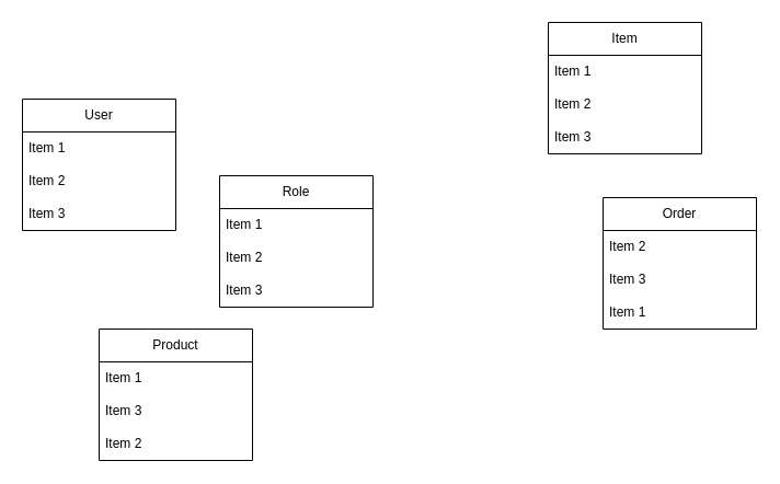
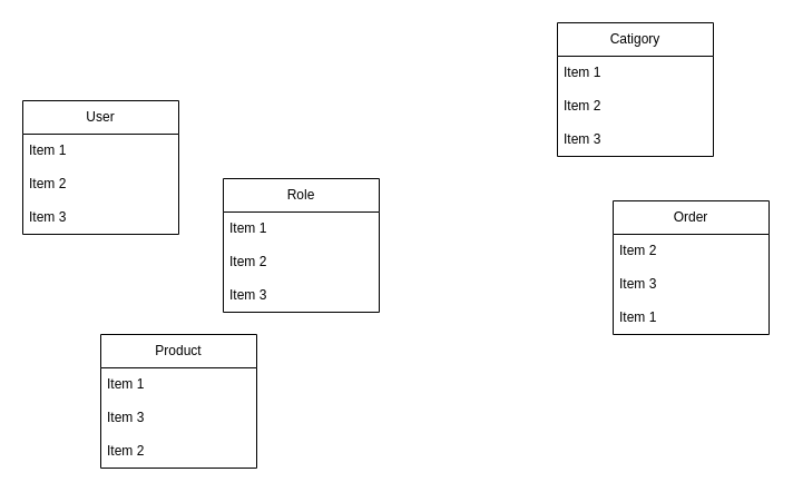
- <mxCell id="18" value="Item&lt;br&gt;" style="swimlane;fontStyle=0;childLayout=stackLayout;horizontal=1;startSize=30;horizontalStack=0;resizeParent=1;resizeParentMax=0;resizeLast=0;collapsible=1;marginBottom=0;whiteSpace=wrap;html=1;" vertex="1" parent="1"><mxGeometry x="500" y="20" width="140" height="120" as="geometry" /></mxCell>
+ <mxCell id="18" value="Catigory&lt;br&gt;" style="swimlane;fontStyle=0;childLayout=stackLayout;horizontal=1;startSize=30;horizontalStack=0;resizeParent=1;resizeParentMax=0;resizeLast=0;collapsible=1;marginBottom=0;whiteSpace=wrap;html=1;" vertex="1" parent="1"><mxGeometry x="500" y="20" width="140" height="120" as="geometry" /></mxCell>
